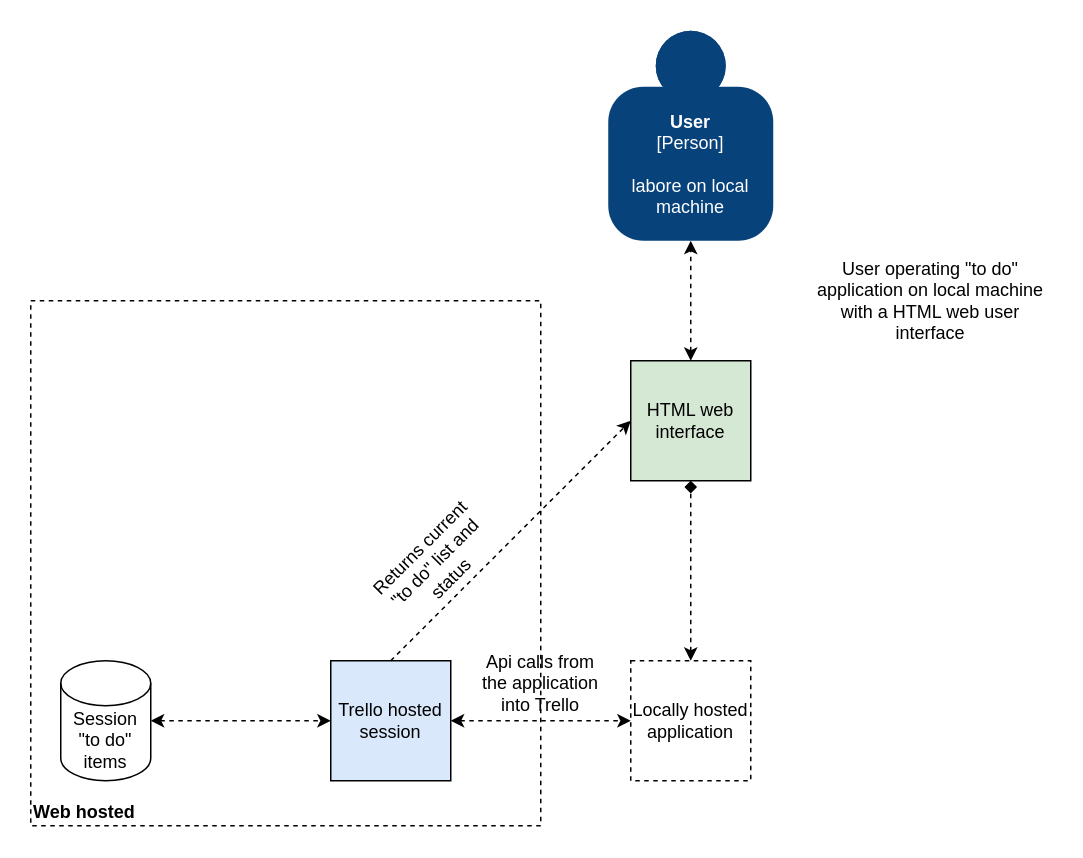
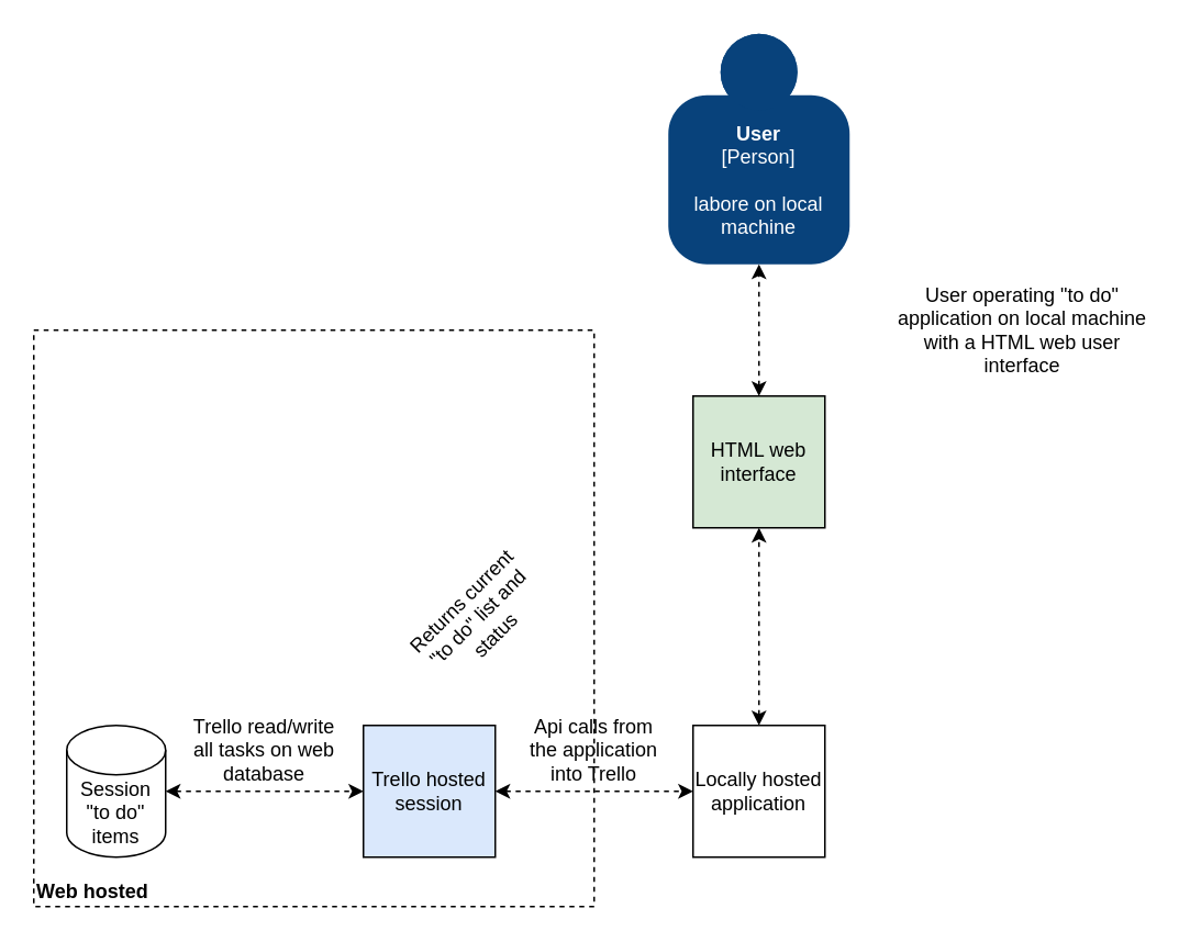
- <mxCell id="10" value="" style="endArrow=diamond;startArrow=classic;html=1;dashed=1;entryX=0.5;entryY=1;entryDx=0;entryDy=0;exitX=0.5;exitY=0;exitDx=0;exitDy=0;" edge="1" parent="1" source="6" target="4"><mxGeometry width="50" height="50" relative="1" as="geometry"><mxPoint x="180" y="240" as="sourcePoint" /><mxPoint x="230" y="190" as="targetPoint" /></mxGeometry></mxCell>
+ <mxCell id="10" value="" style="endArrow=classic;startArrow=classic;html=1;dashed=1;entryX=0.5;entryY=1;entryDx=0;entryDy=0;exitX=0.5;exitY=0;exitDx=0;exitDy=0;" edge="1" parent="1" source="6" target="4"><mxGeometry width="50" height="50" relative="1" as="geometry"><mxPoint x="180" y="240" as="sourcePoint" /><mxPoint x="230" y="190" as="targetPoint" /></mxGeometry></mxCell>
- <mxCell id="9" value="" style="endArrow=classic;html=1;dashed=1;exitX=0.5;exitY=0;exitDx=0;exitDy=0;entryX=0;entryY=0.5;entryDx=0;entryDy=0;" edge="1" parent="1" source="5" target="4"><mxGeometry width="50" height="50" relative="1" as="geometry"><mxPoint x="405" y="340" as="sourcePoint" /><mxPoint x="455" y="290" as="targetPoint" /></mxGeometry></mxCell>
+ <mxCell id="15" value="Trello read/write all tasks on web database" style="text;html=1;strokeColor=none;fillColor=none;align=center;verticalAlign=middle;whiteSpace=wrap;rounded=0;" vertex="1" parent="1"><mxGeometry x="110" y="430" width="100" height="50" as="geometry" /></mxCell>
- <mxCell id="6" value="Locally hosted application" style="whiteSpace=wrap;html=1;aspect=fixed;dashed=1;" parent="1" vertex="1"><mxGeometry x="420" y="440" width="80" height="80" as="geometry" /></mxCell>
+ <mxCell id="6" value="Locally hosted application" style="whiteSpace=wrap;html=1;aspect=fixed;" parent="1" vertex="1"><mxGeometry x="420" y="440" width="80" height="80" as="geometry" /></mxCell>
